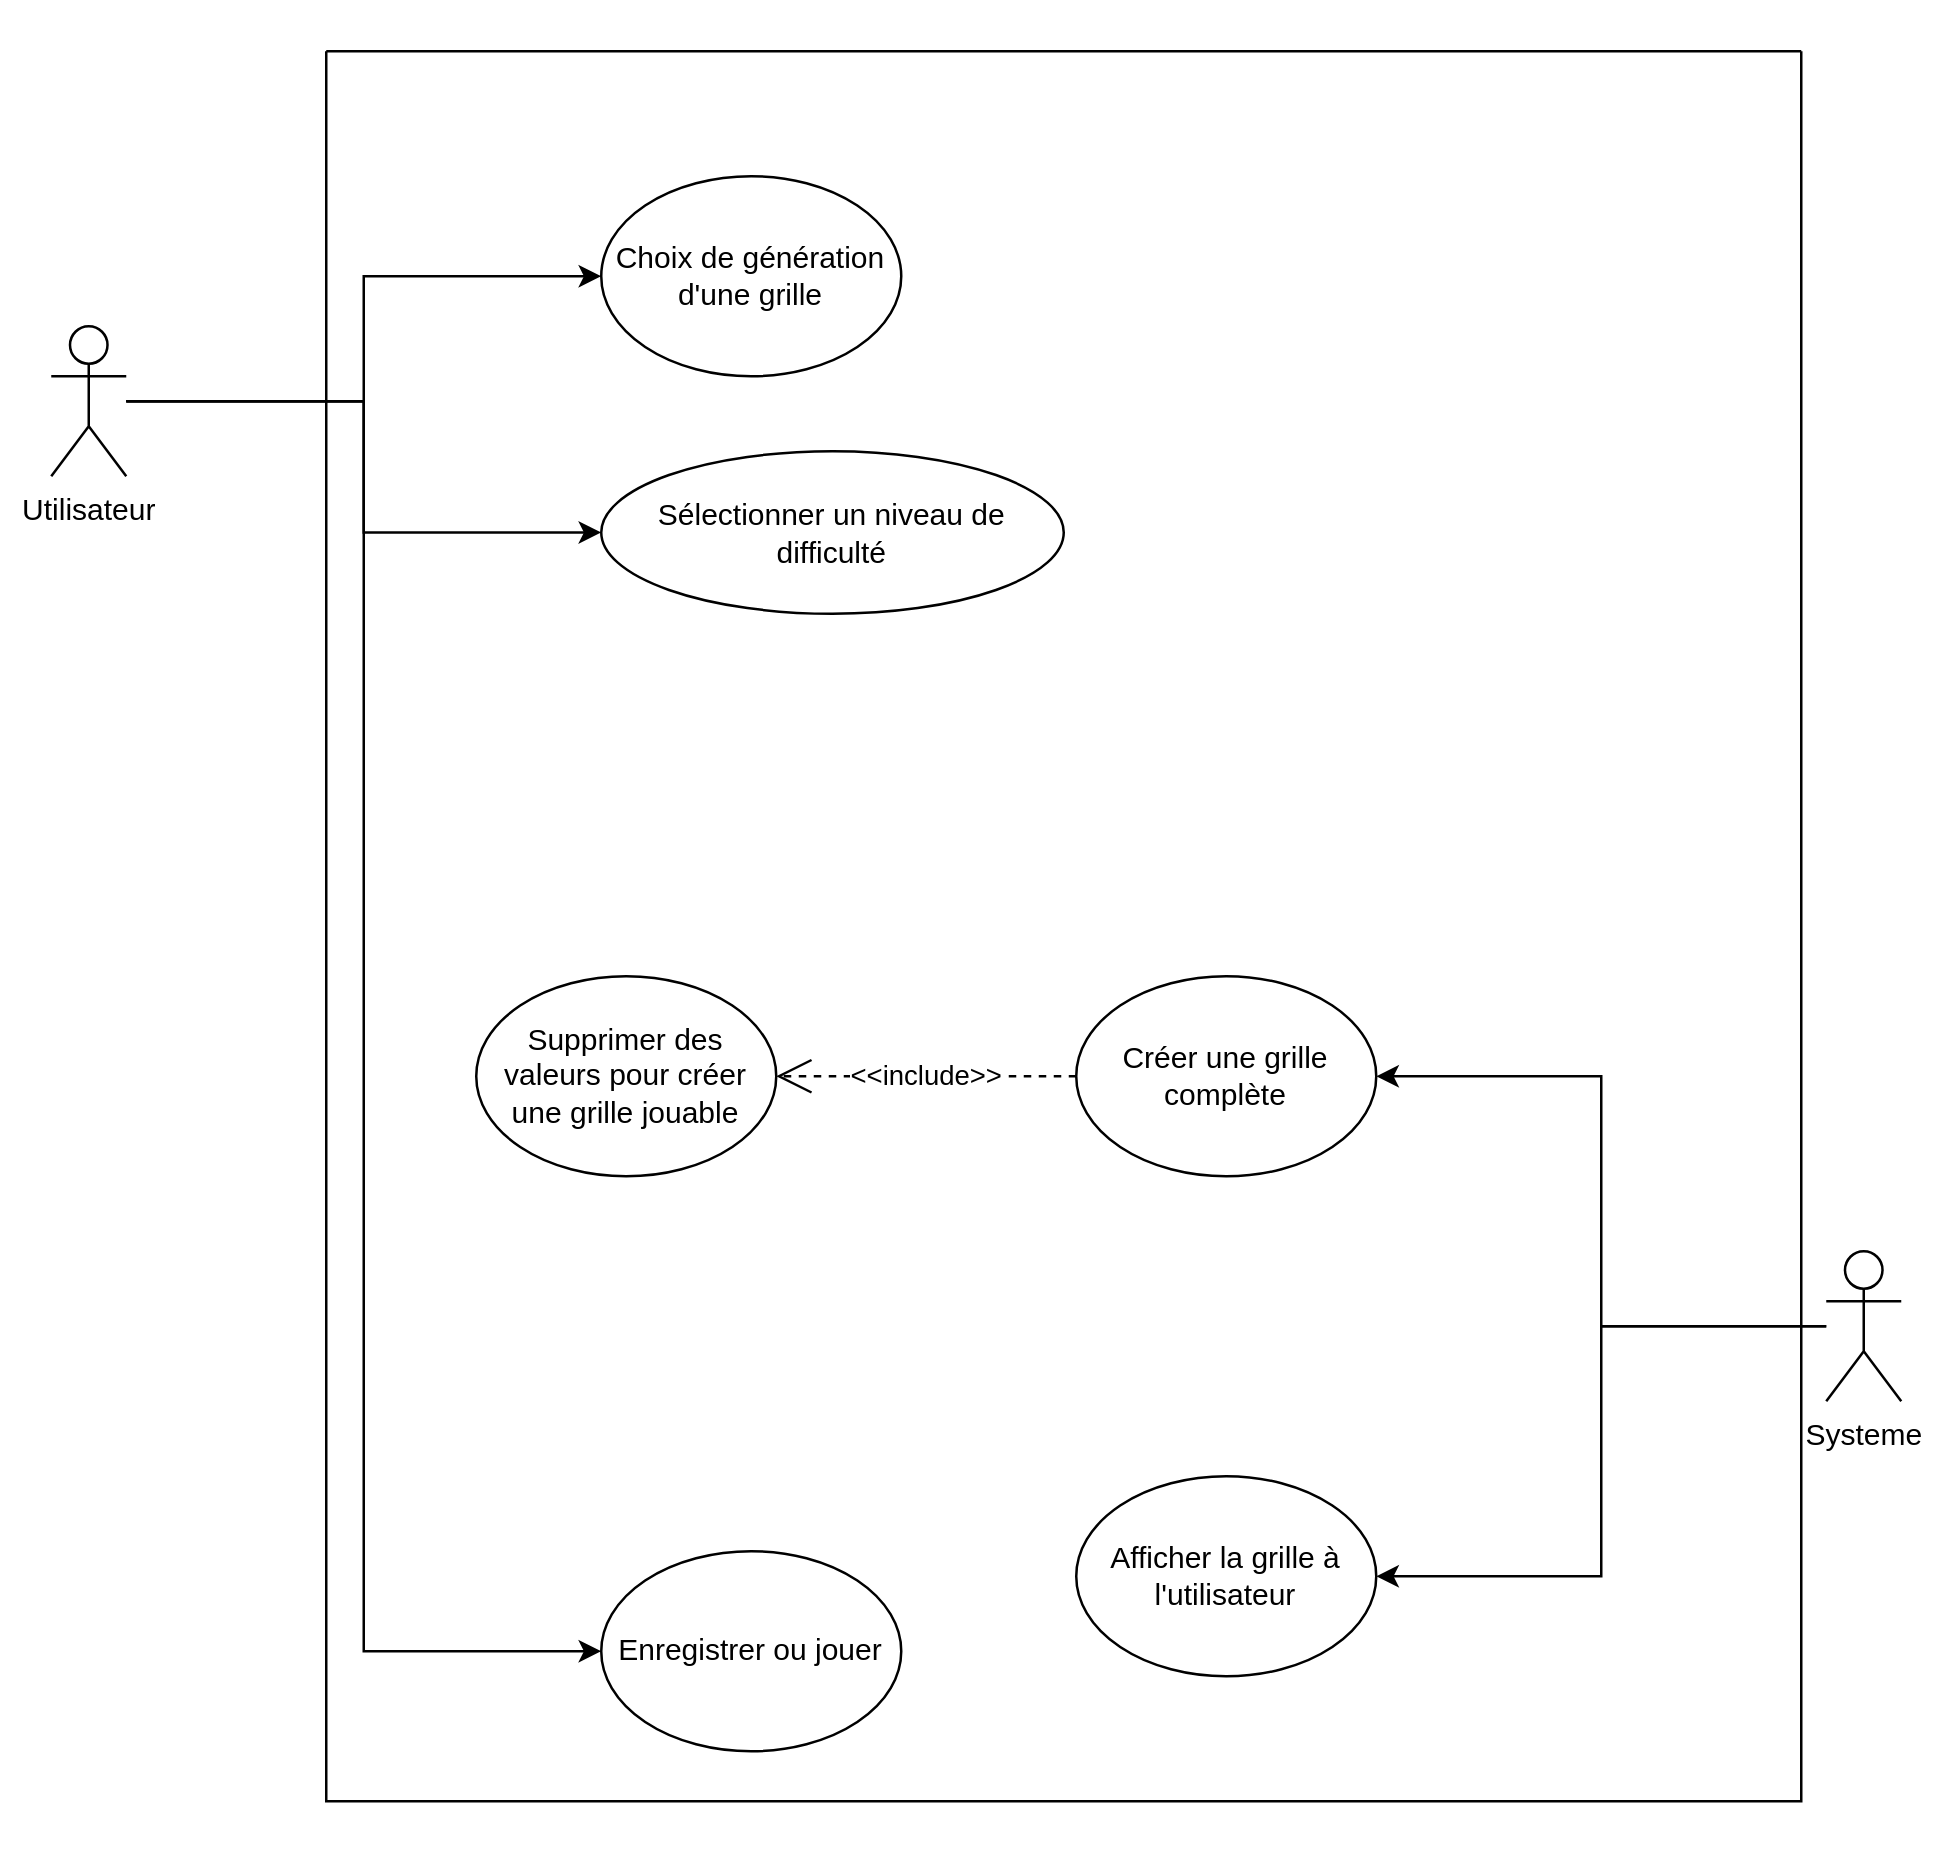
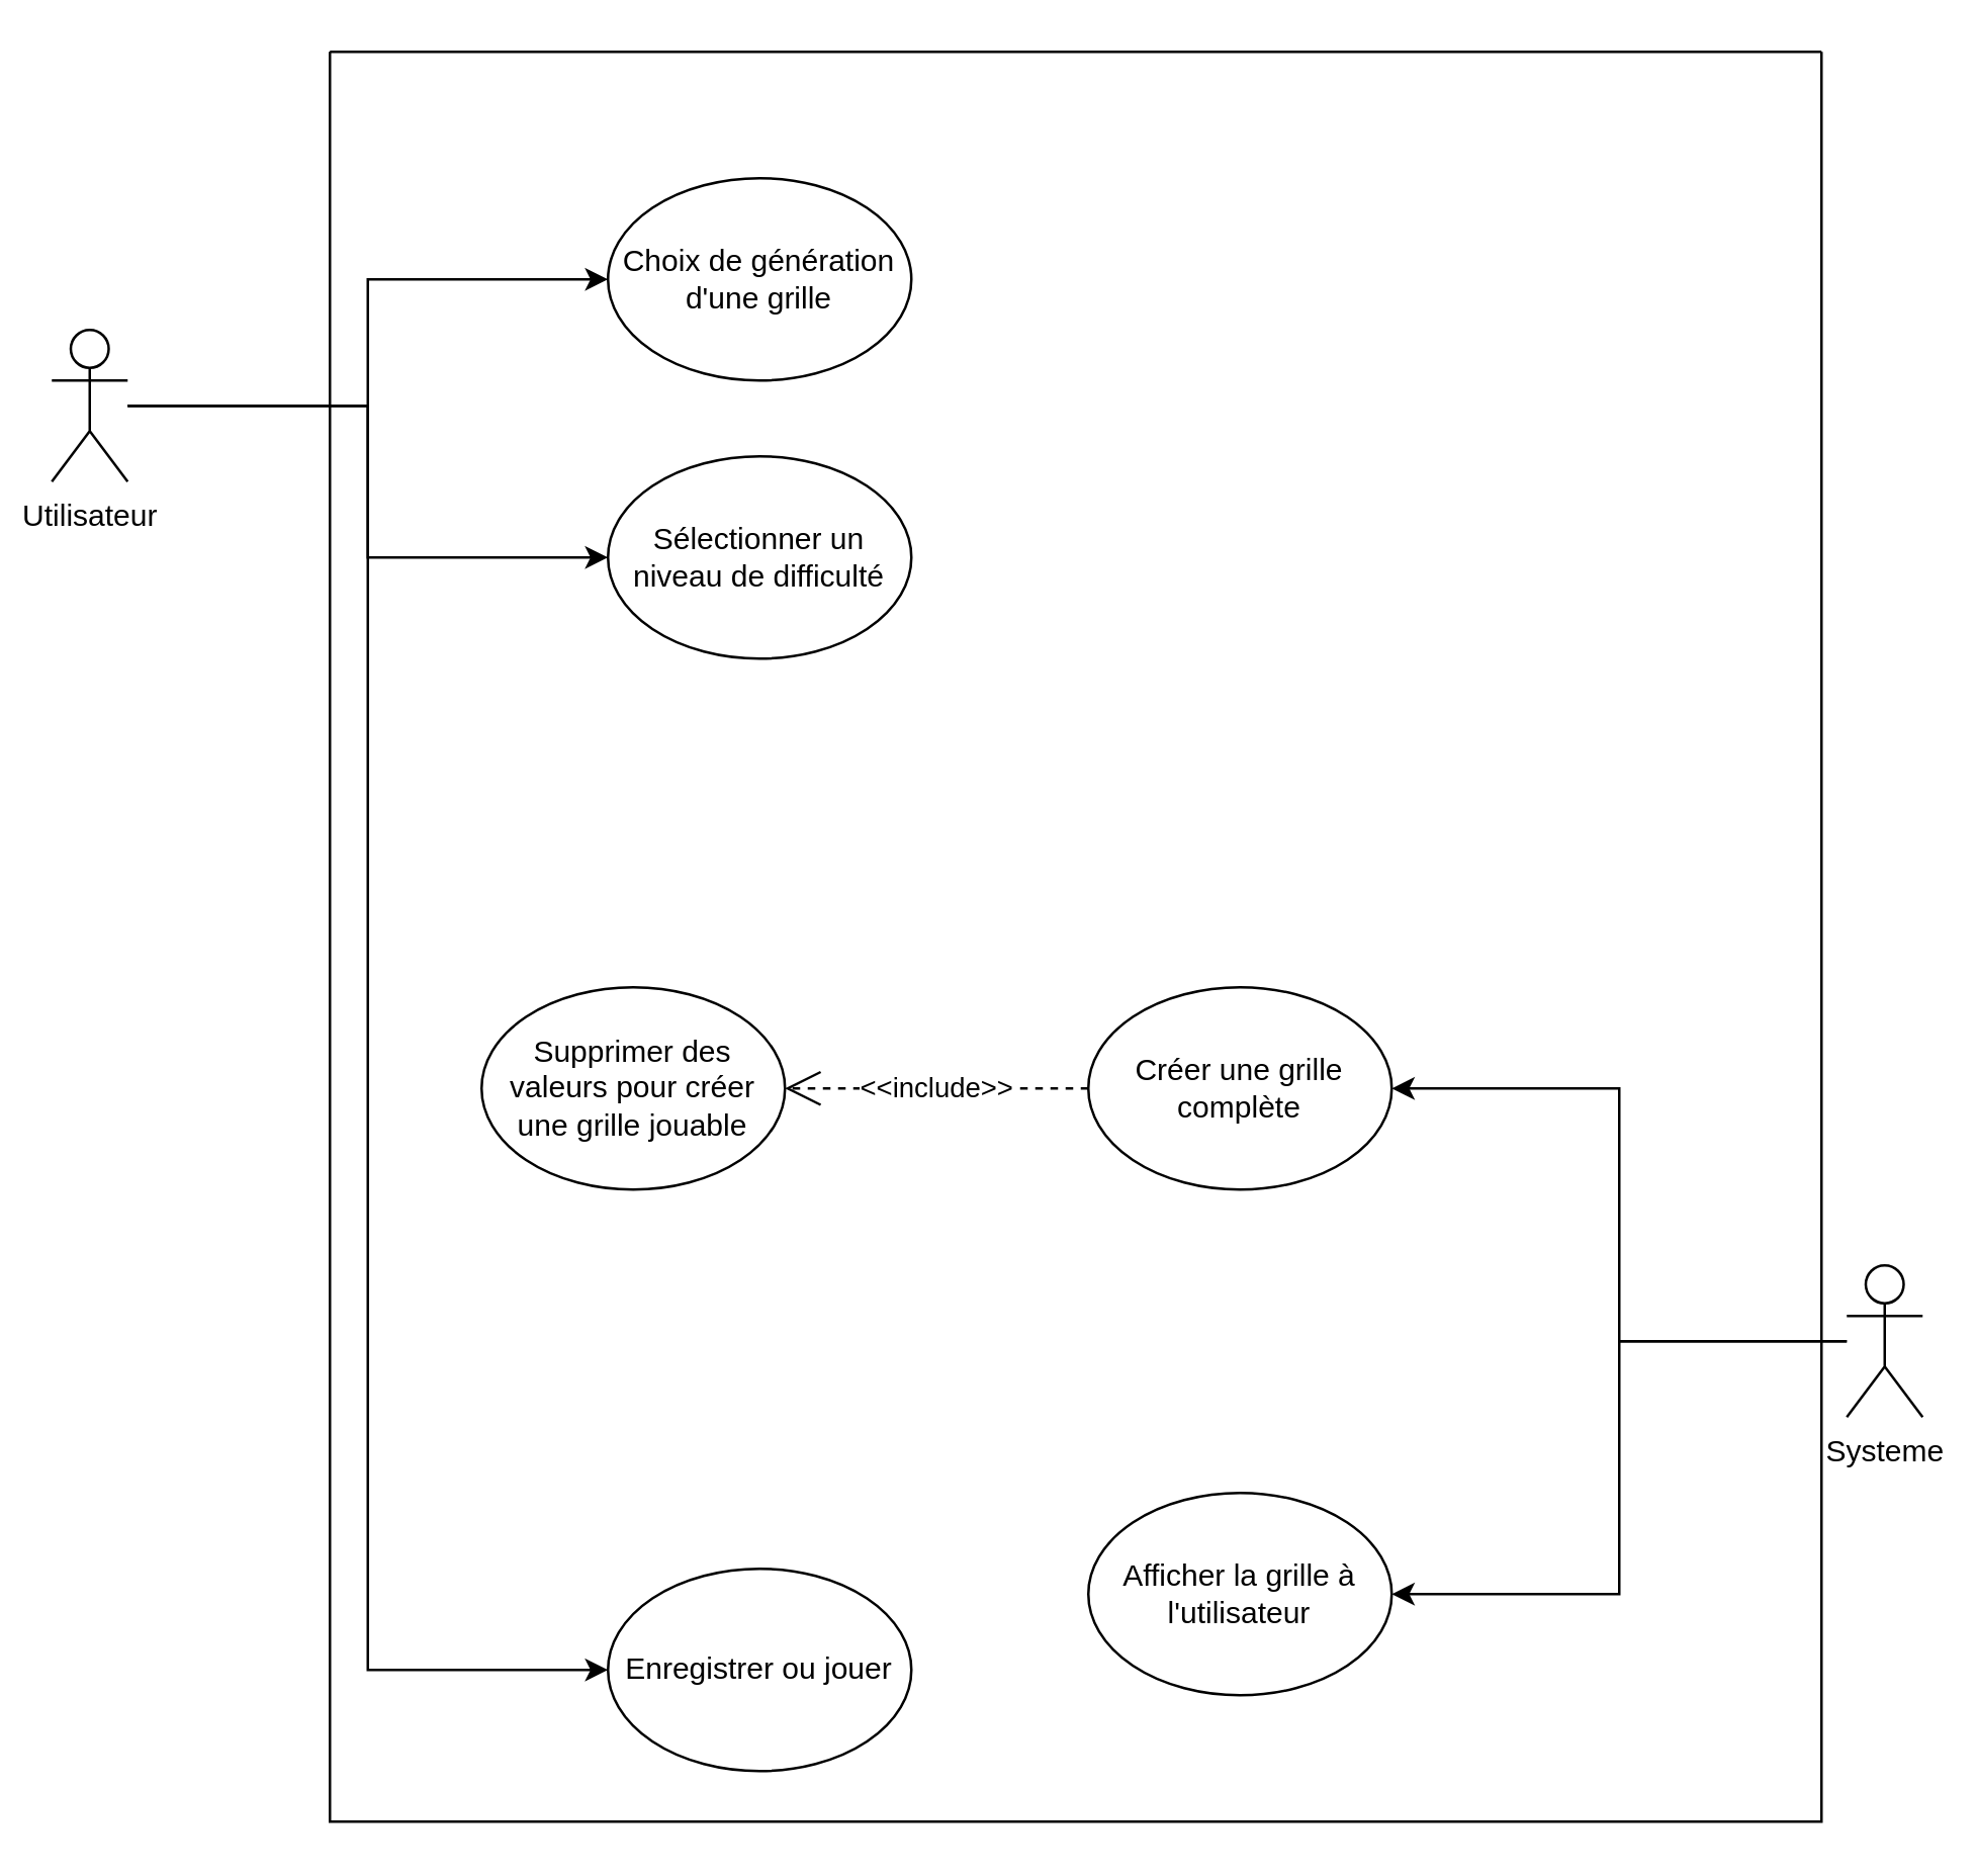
- <mxCell id="5" value="Sélectionner un niveau de difficulté" style="ellipse;whiteSpace=wrap;html=1;" vertex="1" parent="2"><mxGeometry x="110" y="160" width="185" height="65" as="geometry" /></mxCell>
+ <mxCell id="5" value="Sélectionner un niveau de difficulté" style="ellipse;whiteSpace=wrap;html=1;" vertex="1" parent="2"><mxGeometry x="110" y="160" width="120" height="80" as="geometry" /></mxCell>
